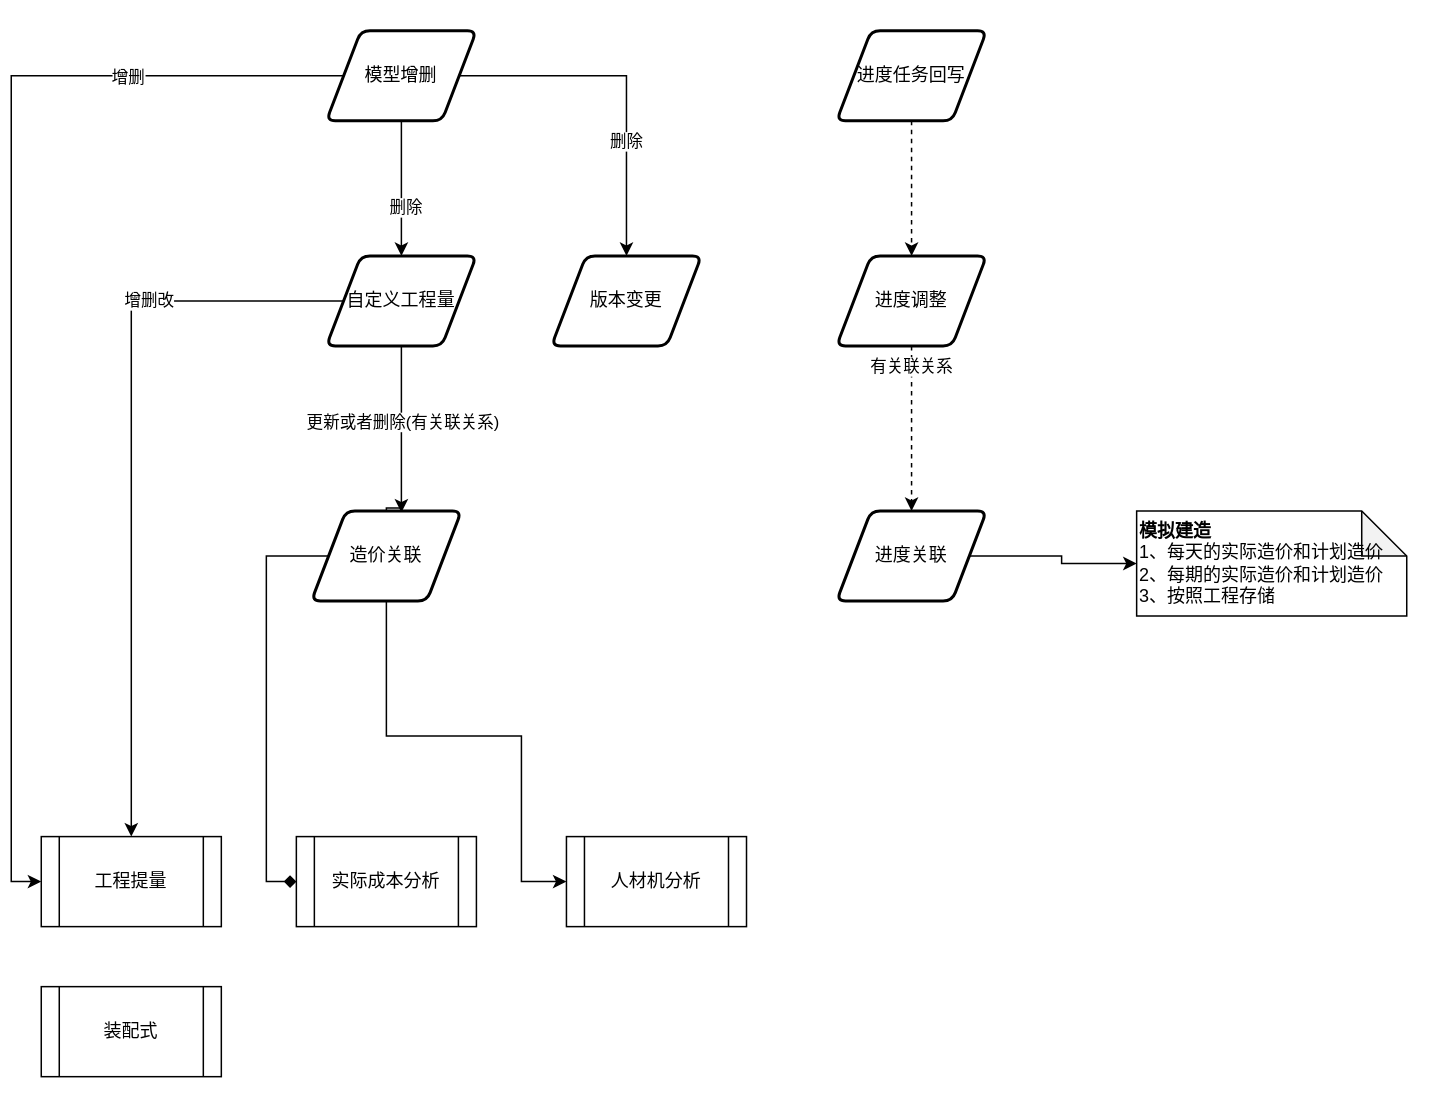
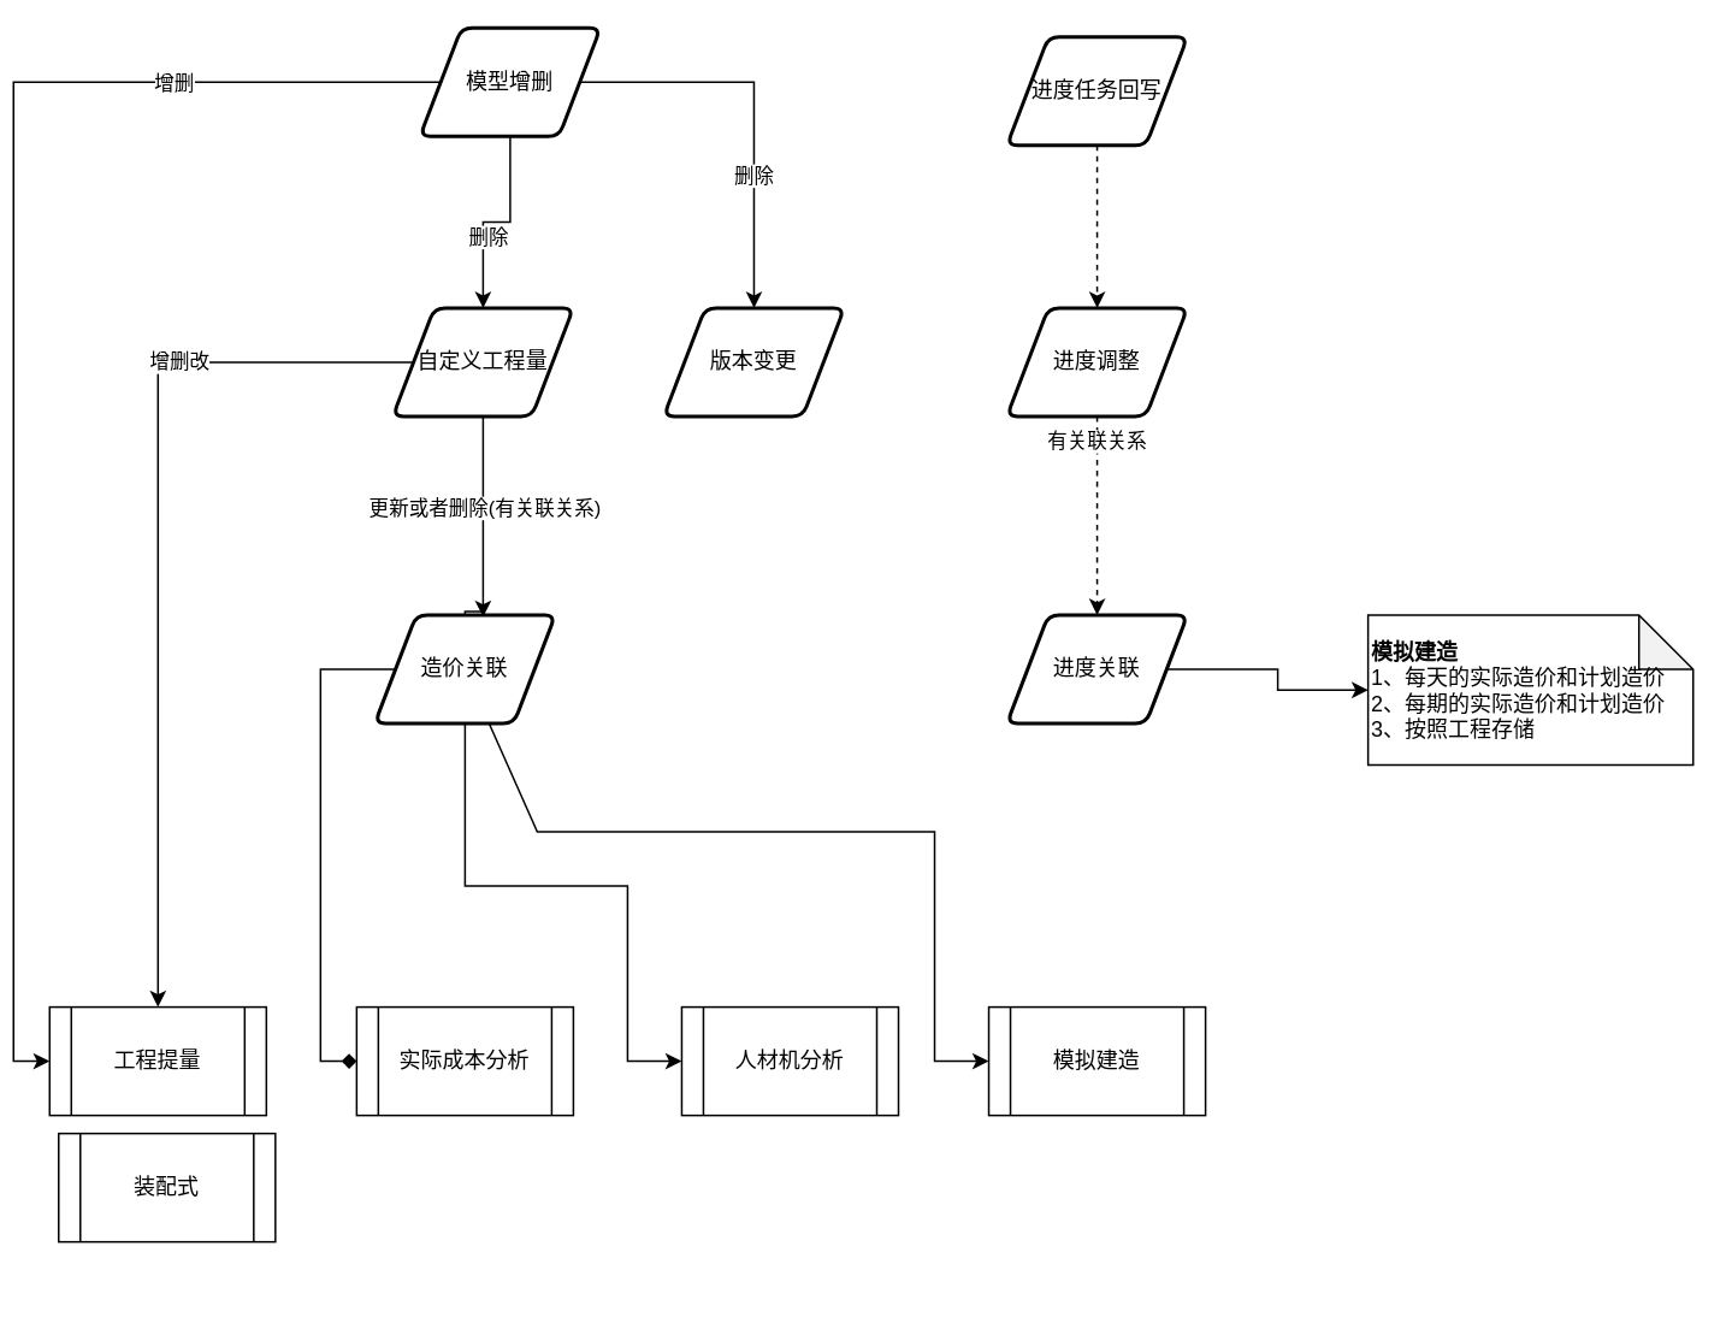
- <mxCell id="14" value="模型增删" style="shape=parallelogram;html=1;strokeWidth=2;perimeter=parallelogramPerimeter;whiteSpace=wrap;rounded=1;arcSize=12;size=0.23;" vertex="1" parent="1"><mxGeometry x="210" y="20" width="100" height="60" as="geometry" /></mxCell>
+ <mxCell id="14" value="模型增删" style="shape=parallelogram;html=1;strokeWidth=2;perimeter=parallelogramPerimeter;whiteSpace=wrap;rounded=1;arcSize=12;size=0.23;" vertex="1" parent="1"><mxGeometry x="225" y="15" width="100" height="60" as="geometry" /></mxCell>
- <mxCell id="31" value="&lt;span&gt;&lt;b&gt;模拟建造&lt;/b&gt;&lt;br&gt;1、每天的实际造价和计划造价&lt;/span&gt;&lt;br&gt;&lt;span&gt;2、每期的实际造价和计划造价3、按照工程存储&lt;/span&gt;" style="shape=note;whiteSpace=wrap;html=1;backgroundOutline=1;darkOpacity=0.05;align=left;" vertex="1" parent="1"><mxGeometry x="750" y="340" width="180" height="70" as="geometry" /></mxCell>
+ <mxCell id="31" value="&lt;span&gt;&lt;b&gt;模拟建造&lt;/b&gt;&lt;br&gt;1、每天的实际造价和计划造价&lt;/span&gt;&lt;br&gt;&lt;span&gt;2、每期的实际造价和计划造价3、按照工程存储&lt;/span&gt;" style="shape=note;whiteSpace=wrap;html=1;backgroundOutline=1;darkOpacity=0.05;align=left;" vertex="1" parent="1"><mxGeometry x="750" y="340" width="180" height="83" as="geometry" /></mxCell>
+ <mxCell id="20" style="edgeStyle=orthogonalEdgeStyle;rounded=0;orthogonalLoop=1;jettySize=auto;html=1;entryX=0;entryY=0.5;entryDx=0;entryDy=0;" edge="1" parent="1" source="23" target="28"><mxGeometry relative="1" as="geometry"><mxPoint x="600" y="550" as="targetPoint" /><Array as="points"><mxPoint x="290" y="460" /><mxPoint x="510" y="460" /><mxPoint x="510" y="587" /></Array></mxGeometry></mxCell>
+ <mxCell id="28" value="模拟建造" style="shape=process;whiteSpace=wrap;html=1;backgroundOutline=1;" vertex="1" parent="1"><mxGeometry x="540" y="557" width="120" height="60" as="geometry" /></mxCell>
- <mxCell id="27" value="装配式" style="shape=process;whiteSpace=wrap;html=1;backgroundOutline=1;" vertex="1" parent="1"><mxGeometry x="20" y="657" width="120" height="60" as="geometry" /></mxCell>
+ <mxCell id="27" value="装配式" style="shape=process;whiteSpace=wrap;html=1;backgroundOutline=1;" vertex="1" parent="1"><mxGeometry x="25" y="627" width="120" height="60" as="geometry" /></mxCell>
